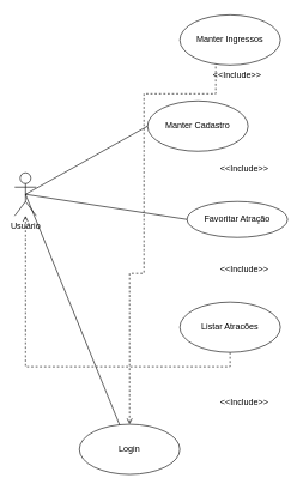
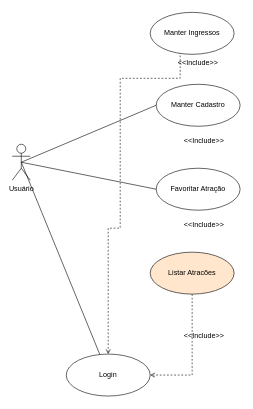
- <mxCell id="14" value="Manter Cadastro" style="ellipse;whiteSpace=wrap;html=1;" vertex="1" parent="1"><mxGeometry x="205" y="140" width="140" height="70" as="geometry" /></mxCell>
+ <mxCell id="14" value="Manter Cadastro" style="ellipse;whiteSpace=wrap;html=1;" vertex="1" parent="1"><mxGeometry x="260" y="140" width="140" height="70" as="geometry" /></mxCell>
- <mxCell id="5" value="Favoritar Atração" style="ellipse;whiteSpace=wrap;html=1;" parent="1" vertex="1"><mxGeometry x="260" y="280" width="140" height="50" as="geometry" /></mxCell>
+ <mxCell id="5" value="Favoritar Atração" style="ellipse;whiteSpace=wrap;html=1;" parent="1" vertex="1"><mxGeometry x="260" y="280" width="140" height="70" as="geometry" /></mxCell>
- <mxCell id="6" style="edgeStyle=orthogonalEdgeStyle;rounded=0;orthogonalLoop=1;jettySize=auto;html=1;exitX=0.5;exitY=1;exitDx=0;exitDy=0;endArrow=open;endFill=0;dashed=1;" parent="1" source="7" target="2" edge="1"><mxGeometry relative="1" as="geometry" /></mxCell>
+ <mxCell id="6" style="edgeStyle=orthogonalEdgeStyle;rounded=0;orthogonalLoop=1;jettySize=auto;html=1;exitX=0.5;exitY=1;exitDx=0;exitDy=0;entryX=1;entryY=0.5;entryDx=0;entryDy=0;endArrow=open;endFill=0;dashed=1;" parent="1" source="7" target="8" edge="1"><mxGeometry relative="1" as="geometry" /></mxCell>
- <mxCell id="7" value="Listar Atracões" style="ellipse;whiteSpace=wrap;html=1;" parent="1" vertex="1"><mxGeometry x="250" y="420" width="140" height="70" as="geometry" /></mxCell>
+ <mxCell id="7" value="Listar Atracões" style="ellipse;whiteSpace=wrap;html=1;fillColor=#ffe6cc;" parent="1" vertex="1"><mxGeometry x="250" y="420" width="140" height="70" as="geometry" /></mxCell>
